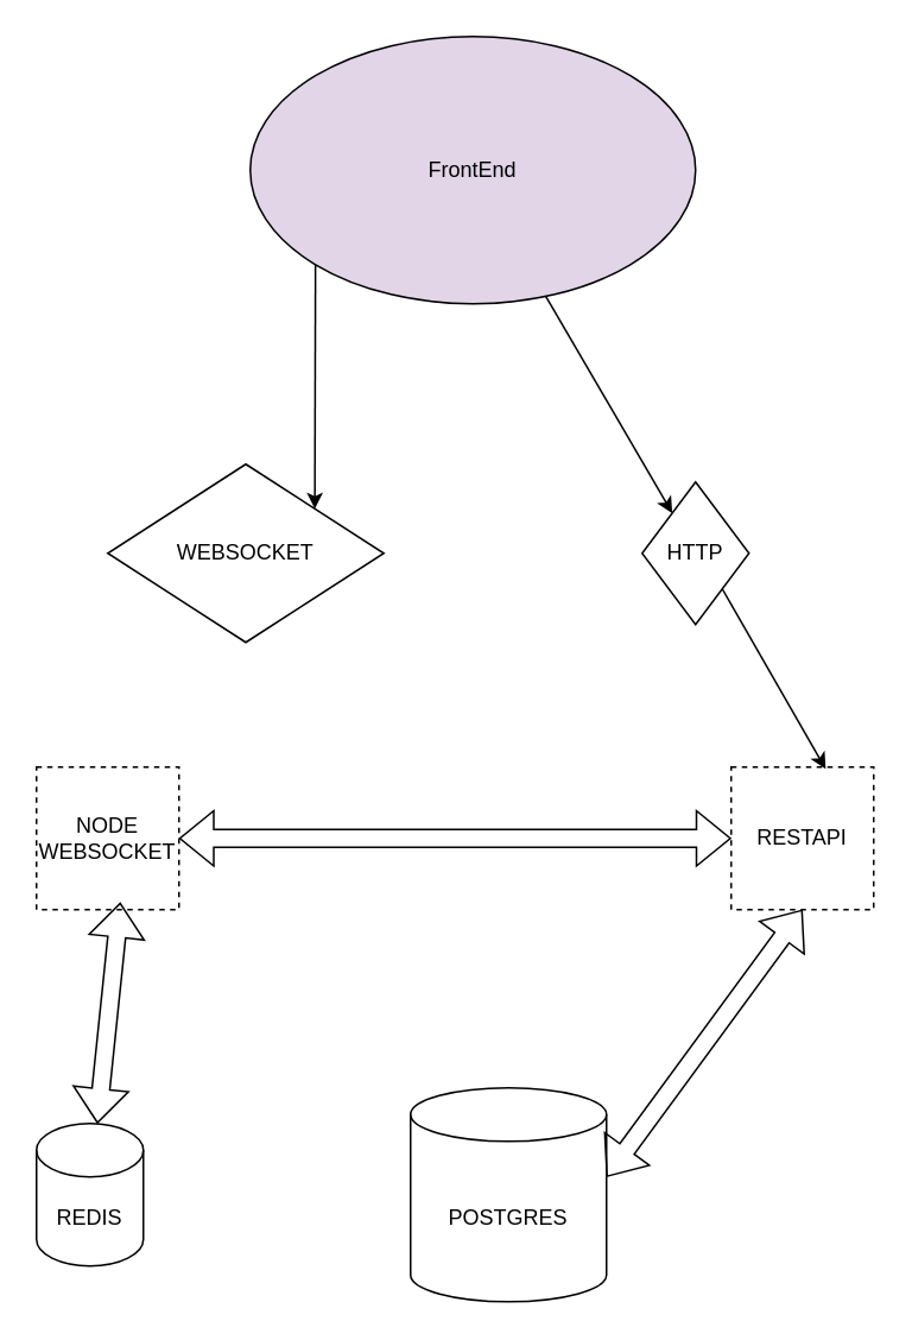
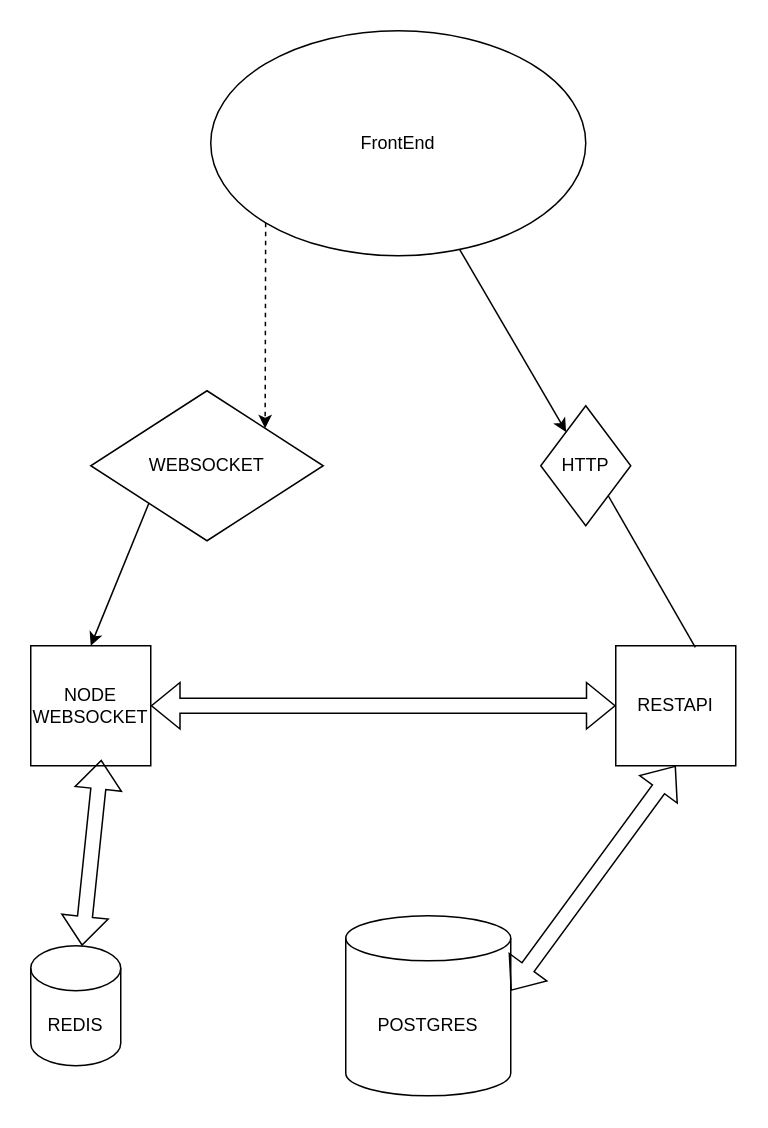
- <mxCell id="2" value="FrontEnd" style="ellipse;whiteSpace=wrap;html=1;fillColor=#e1d5e7;" vertex="1" parent="1"><mxGeometry x="140" y="20" width="250" height="150" as="geometry" /></mxCell>
+ <mxCell id="2" value="FrontEnd" style="ellipse;whiteSpace=wrap;html=1;" vertex="1" parent="1"><mxGeometry x="140" y="20" width="250" height="150" as="geometry" /></mxCell>
- <mxCell id="8" value="" style="endArrow=classic;html=1;rounded=0;entryX=1;entryY=0;entryDx=0;entryDy=0;exitX=0;exitY=1;exitDx=0;exitDy=0;" edge="1" parent="1" source="2" target="6"><mxGeometry relative="1" as="geometry"><mxPoint x="110" y="170" as="sourcePoint" /><mxPoint x="210" y="170" as="targetPoint" /></mxGeometry></mxCell>
+ <mxCell id="8" value="" style="endArrow=classic;html=1;rounded=0;entryX=1;entryY=0;entryDx=0;entryDy=0;exitX=0;exitY=1;exitDx=0;exitDy=0;dashed=1;" edge="1" parent="1" source="2" target="6"><mxGeometry relative="1" as="geometry"><mxPoint x="110" y="170" as="sourcePoint" /><mxPoint x="210" y="170" as="targetPoint" /></mxGeometry></mxCell>
+ <mxCell id="9" value="" style="endArrow=classic;html=1;rounded=0;entryX=0.5;entryY=0;entryDx=0;entryDy=0;exitX=0;exitY=1;exitDx=0;exitDy=0;" edge="1" parent="1" source="6" target="4"><mxGeometry relative="1" as="geometry"><mxPoint x="-20" y="360" as="sourcePoint" /><mxPoint x="80" y="360" as="targetPoint" /></mxGeometry></mxCell>
- <mxCell id="11" value="" style="endArrow=classic;html=1;rounded=0;entryX=0.663;entryY=0.013;entryDx=0;entryDy=0;exitX=1;exitY=1;exitDx=0;exitDy=0;entryPerimeter=0;" edge="1" parent="1" source="7" target="5"><mxGeometry relative="1" as="geometry"><mxPoint x="517" y="290" as="sourcePoint" /><mxPoint x="430" y="402" as="targetPoint" /></mxGeometry></mxCell>
+ <mxCell id="11" value="" style="endArrow=none;html=1;rounded=0;entryX=0.663;entryY=0.013;entryDx=0;entryDy=0;exitX=1;exitY=1;exitDx=0;exitDy=0;entryPerimeter=0;" edge="1" parent="1" source="7" target="5"><mxGeometry relative="1" as="geometry"><mxPoint x="517" y="290" as="sourcePoint" /><mxPoint x="430" y="402" as="targetPoint" /></mxGeometry></mxCell>
- <mxCell id="4" value="NODE WEBSOCKET" style="whiteSpace=wrap;html=1;aspect=fixed;dashed=1;" vertex="1" parent="1"><mxGeometry x="20" y="430" width="80" height="80" as="geometry" /></mxCell>
+ <mxCell id="4" value="NODE WEBSOCKET" style="whiteSpace=wrap;html=1;aspect=fixed;" vertex="1" parent="1"><mxGeometry x="20" y="430" width="80" height="80" as="geometry" /></mxCell>
- <mxCell id="5" value="RESTAPI" style="whiteSpace=wrap;html=1;aspect=fixed;dashed=1;" vertex="1" parent="1"><mxGeometry x="410" y="430" width="80" height="80" as="geometry" /></mxCell>
+ <mxCell id="5" value="RESTAPI" style="whiteSpace=wrap;html=1;aspect=fixed;" vertex="1" parent="1"><mxGeometry x="410" y="430" width="80" height="80" as="geometry" /></mxCell>
